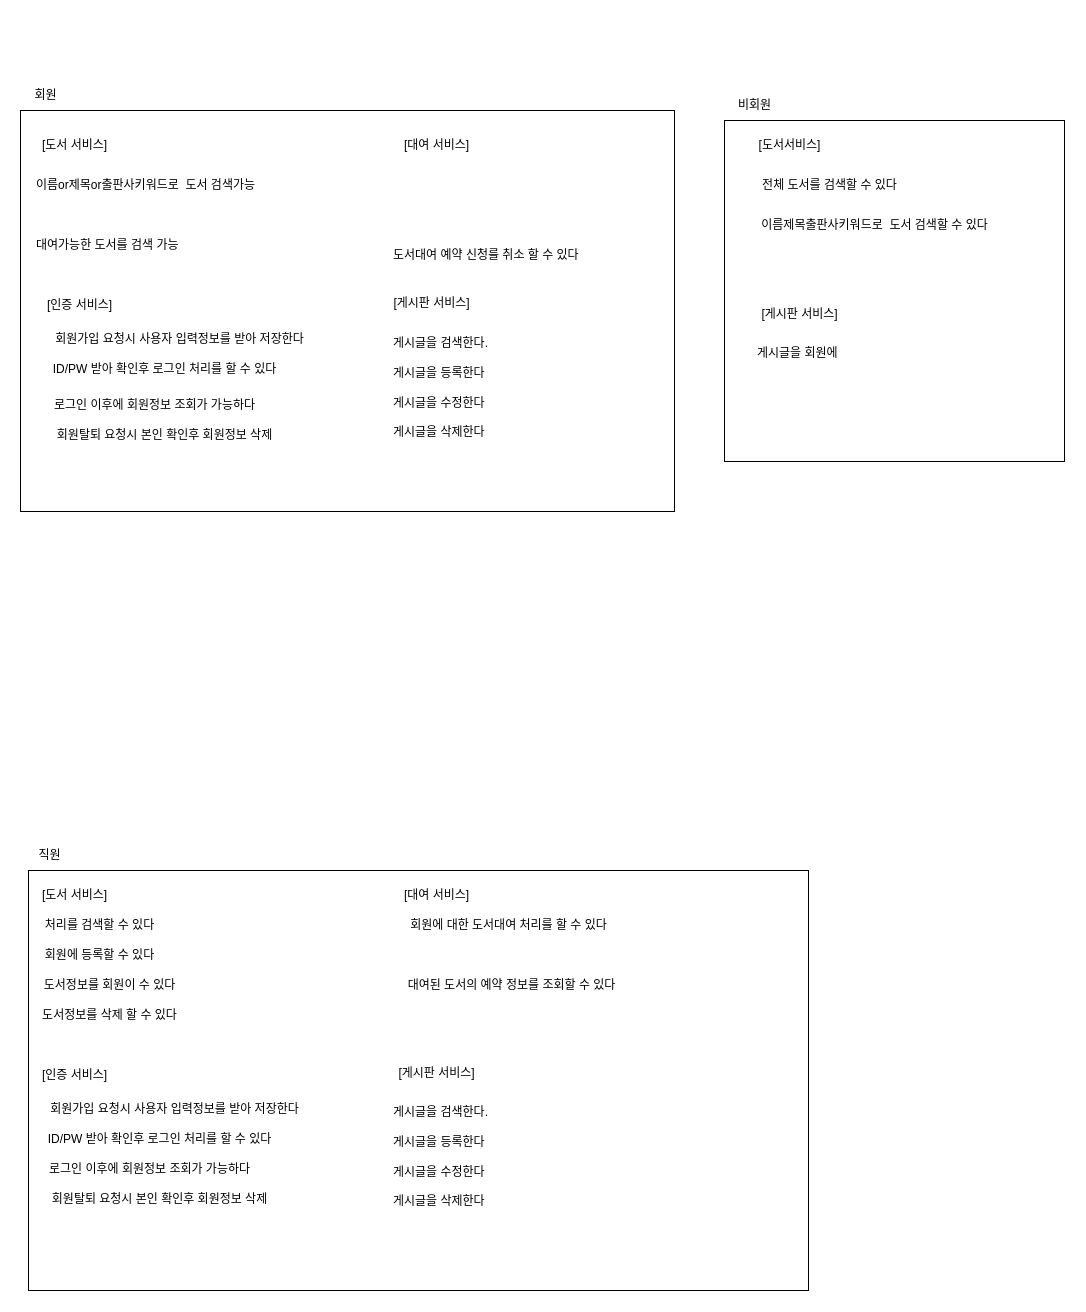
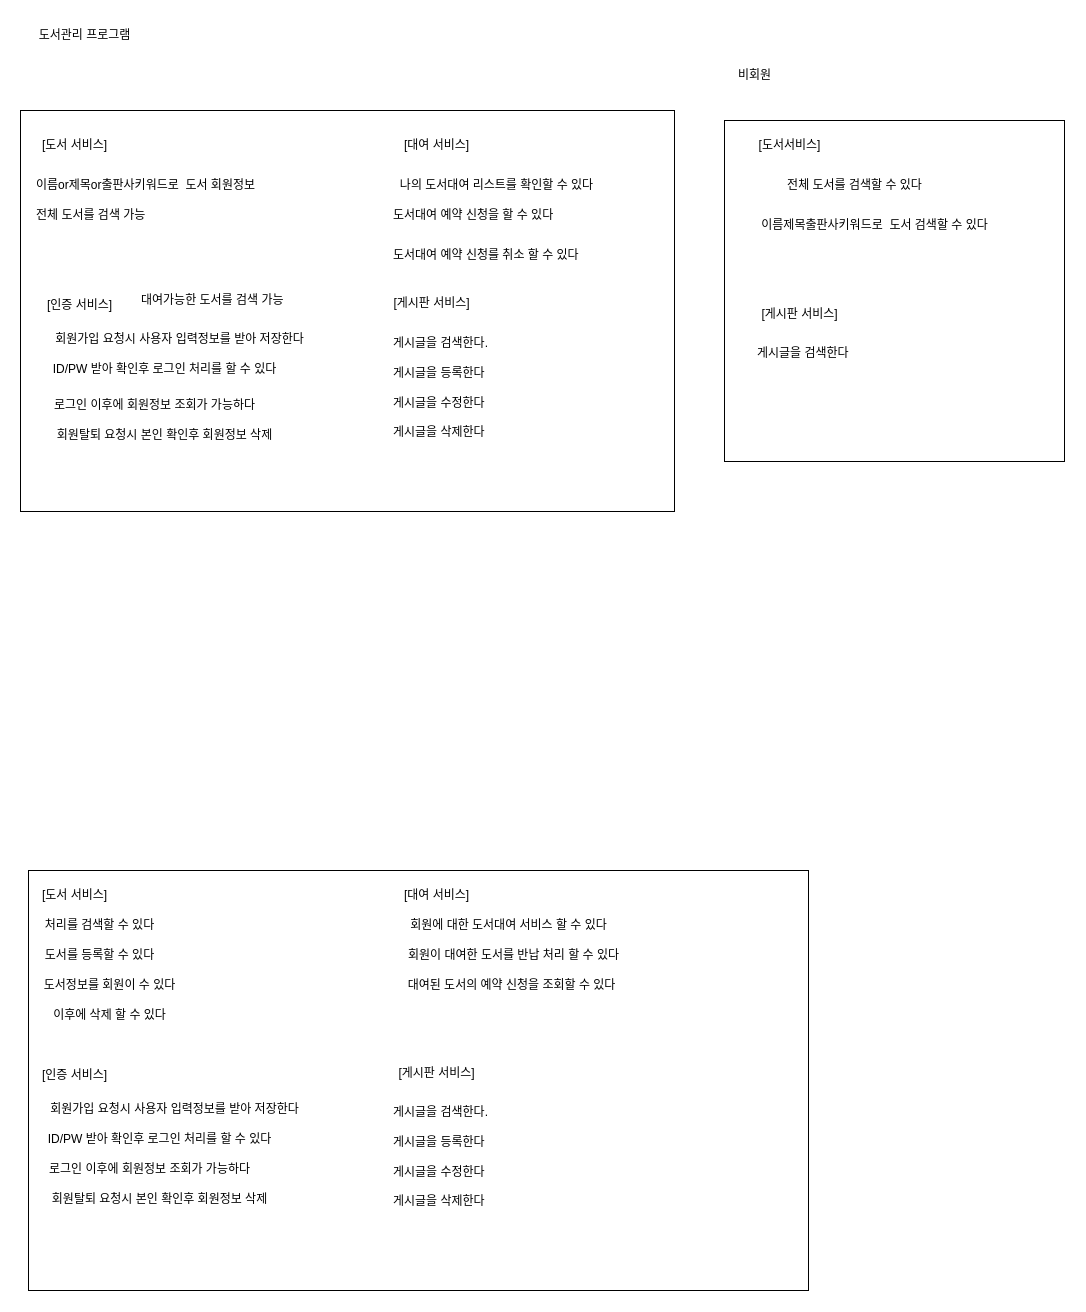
+ <mxCell id="5" value="도서관리 프로그램" style="text;html=1;align=center;verticalAlign=middle;resizable=0;points=[];autosize=1;strokeColor=none;fillColor=none;" parent="1" vertex="1"><mxGeometry x="24" y="20" width="120" height="30" as="geometry" /></mxCell>
- <mxCell id="6" value="회원" style="text;html=1;align=center;verticalAlign=middle;resizable=0;points=[];autosize=1;strokeColor=none;fillColor=none;" parent="1" vertex="1"><mxGeometry x="20" y="80" width="50" height="30" as="geometry" /></mxCell>
- <mxCell id="7" value="비회원" style="text;html=1;align=center;verticalAlign=middle;resizable=0;points=[];autosize=1;strokeColor=none;fillColor=none;" parent="1" vertex="1"><mxGeometry x="724" y="90" width="60" height="30" as="geometry" /></mxCell>
+ <mxCell id="7" value="비회원" style="text;html=1;align=center;verticalAlign=middle;resizable=0;points=[];autosize=1;strokeColor=none;fillColor=none;" parent="1" vertex="1"><mxGeometry x="724" y="60" width="60" height="30" as="geometry" /></mxCell>
- <mxCell id="36" value="이름or제목or출판사키워드로&amp;nbsp; 도서 검색가능" style="text;html=1;align=left;verticalAlign=middle;resizable=0;points=[];autosize=1;strokeColor=none;fillColor=none;" parent="1" vertex="1"><mxGeometry x="34" y="170" width="260" height="30" as="geometry" /></mxCell>
+ <mxCell id="36" value="이름or제목or출판사키워드로&amp;nbsp; 도서 회원정보" style="text;html=1;align=left;verticalAlign=middle;resizable=0;points=[];autosize=1;strokeColor=none;fillColor=none;" parent="1" vertex="1"><mxGeometry x="34" y="170" width="260" height="30" as="geometry" /></mxCell>
+ <mxCell id="32" value="나의 도서대여 리스트를 확인할 수 있다" style="text;html=1;align=center;verticalAlign=middle;resizable=0;points=[];autosize=1;strokeColor=none;fillColor=none;" parent="1" vertex="1"><mxGeometry x="380.5" y="170" width="230" height="30" as="geometry" /></mxCell>
- <mxCell id="37" value="전체 도서를 검색할 수 있다" style="text;html=1;align=center;verticalAlign=middle;resizable=0;points=[];autosize=1;strokeColor=none;fillColor=none;" parent="1" vertex="1"><mxGeometry x="744" y="170" width="170" height="30" as="geometry" /></mxCell>
+ <mxCell id="37" value="전체 도서를 검색할 수 있다" style="text;html=1;align=center;verticalAlign=middle;resizable=0;points=[];autosize=1;strokeColor=none;fillColor=none;" parent="1" vertex="1"><mxGeometry x="769" y="170" width="170" height="30" as="geometry" /></mxCell>
+ <mxCell id="9" value="전체 도서를 검색 가능" style="text;html=1;align=left;verticalAlign=middle;resizable=0;points=[];autosize=1;strokeColor=none;fillColor=none;" parent="1" vertex="1"><mxGeometry x="34" y="200" width="140" height="30" as="geometry" /></mxCell>
+ <mxCell id="10" value="도서대여 예약 신청을 할 수 있다" style="text;html=1;align=left;verticalAlign=middle;resizable=0;points=[];autosize=1;strokeColor=none;fillColor=none;" parent="1" vertex="1"><mxGeometry x="390.5" y="200" width="200" height="30" as="geometry" /></mxCell>
- <mxCell id="35" value="대여가능한 도서를 검색 가능" style="text;html=1;align=left;verticalAlign=middle;resizable=0;points=[];autosize=1;strokeColor=none;fillColor=none;" parent="1" vertex="1"><mxGeometry x="34" y="230" width="180" height="30" as="geometry" /></mxCell>
+ <mxCell id="35" value="대여가능한 도서를 검색 가능" style="text;html=1;align=left;verticalAlign=middle;resizable=0;points=[];autosize=1;strokeColor=none;fillColor=none;" parent="1" vertex="1"><mxGeometry x="139" y="285" width="180" height="30" as="geometry" /></mxCell>
- <mxCell id="44" value="게시글을 회원에" style="text;html=1;align=left;verticalAlign=middle;resizable=0;points=[];autosize=1;strokeColor=none;fillColor=none;" parent="1" vertex="1"><mxGeometry x="755" y="340" width="117" height="26" as="geometry" /></mxCell>
+ <mxCell id="44" value="게시글을 검색한다" style="text;html=1;align=left;verticalAlign=middle;resizable=0;points=[];autosize=1;strokeColor=none;fillColor=none;" parent="1" vertex="1"><mxGeometry x="755" y="340" width="117" height="26" as="geometry" /></mxCell>
- <mxCell id="8" value="직원" style="text;html=1;align=center;verticalAlign=middle;resizable=0;points=[];autosize=1;strokeColor=none;fillColor=none;" parent="1" vertex="1"><mxGeometry x="24" y="840" width="50" height="30" as="geometry" /></mxCell>
- <mxCell id="31" value="회원에 대한 도서대여 처리를 할 수 있다" style="text;html=1;align=center;verticalAlign=middle;resizable=0;points=[];autosize=1;strokeColor=none;fillColor=none;" parent="1" vertex="1"><mxGeometry x="388" y="910" width="240" height="30" as="geometry" /></mxCell>
+ <mxCell id="31" value="회원에 대한 도서대여 서비스 할 수 있다" style="text;html=1;align=center;verticalAlign=middle;resizable=0;points=[];autosize=1;strokeColor=none;fillColor=none;" parent="1" vertex="1"><mxGeometry x="388" y="910" width="240" height="30" as="geometry" /></mxCell>
- <mxCell id="26" value="회원에 등록할 수 있다" style="text;html=1;align=center;verticalAlign=middle;resizable=0;points=[];autosize=1;strokeColor=none;fillColor=none;" parent="1" vertex="1"><mxGeometry x="29" y="940" width="140" height="30" as="geometry" /></mxCell>
+ <mxCell id="26" value="도서를 등록할 수 있다" style="text;html=1;align=center;verticalAlign=middle;resizable=0;points=[];autosize=1;strokeColor=none;fillColor=none;" parent="1" vertex="1"><mxGeometry x="29" y="940" width="140" height="30" as="geometry" /></mxCell>
+ <mxCell id="33" value="회원이 대여한 도서를 반납 처리 할 수 있다" style="text;html=1;align=center;verticalAlign=middle;resizable=0;points=[];autosize=1;strokeColor=none;fillColor=none;" parent="1" vertex="1"><mxGeometry x="388" y="940" width="250" height="30" as="geometry" /></mxCell>
- <mxCell id="34" value="대여된 도서의 예약 정보를 조회할 수 있다" style="text;html=1;align=center;verticalAlign=middle;resizable=0;points=[];autosize=1;strokeColor=none;fillColor=none;" parent="1" vertex="1"><mxGeometry x="386" y="970" width="250" height="30" as="geometry" /></mxCell>
+ <mxCell id="34" value="대여된 도서의 예약 신청을 조회할 수 있다" style="text;html=1;align=center;verticalAlign=middle;resizable=0;points=[];autosize=1;strokeColor=none;fillColor=none;" parent="1" vertex="1"><mxGeometry x="386" y="970" width="250" height="30" as="geometry" /></mxCell>
- <mxCell id="28" value="도서정보를 삭제 할 수 있다" style="text;html=1;align=center;verticalAlign=middle;resizable=0;points=[];autosize=1;strokeColor=none;fillColor=none;" parent="1" vertex="1"><mxGeometry x="24" y="1000" width="170" height="30" as="geometry" /></mxCell>
+ <mxCell id="28" value="이후에 삭제 할 수 있다" style="text;html=1;align=center;verticalAlign=middle;resizable=0;points=[];autosize=1;strokeColor=none;fillColor=none;" parent="1" vertex="1"><mxGeometry x="24" y="1000" width="170" height="30" as="geometry" /></mxCell>
